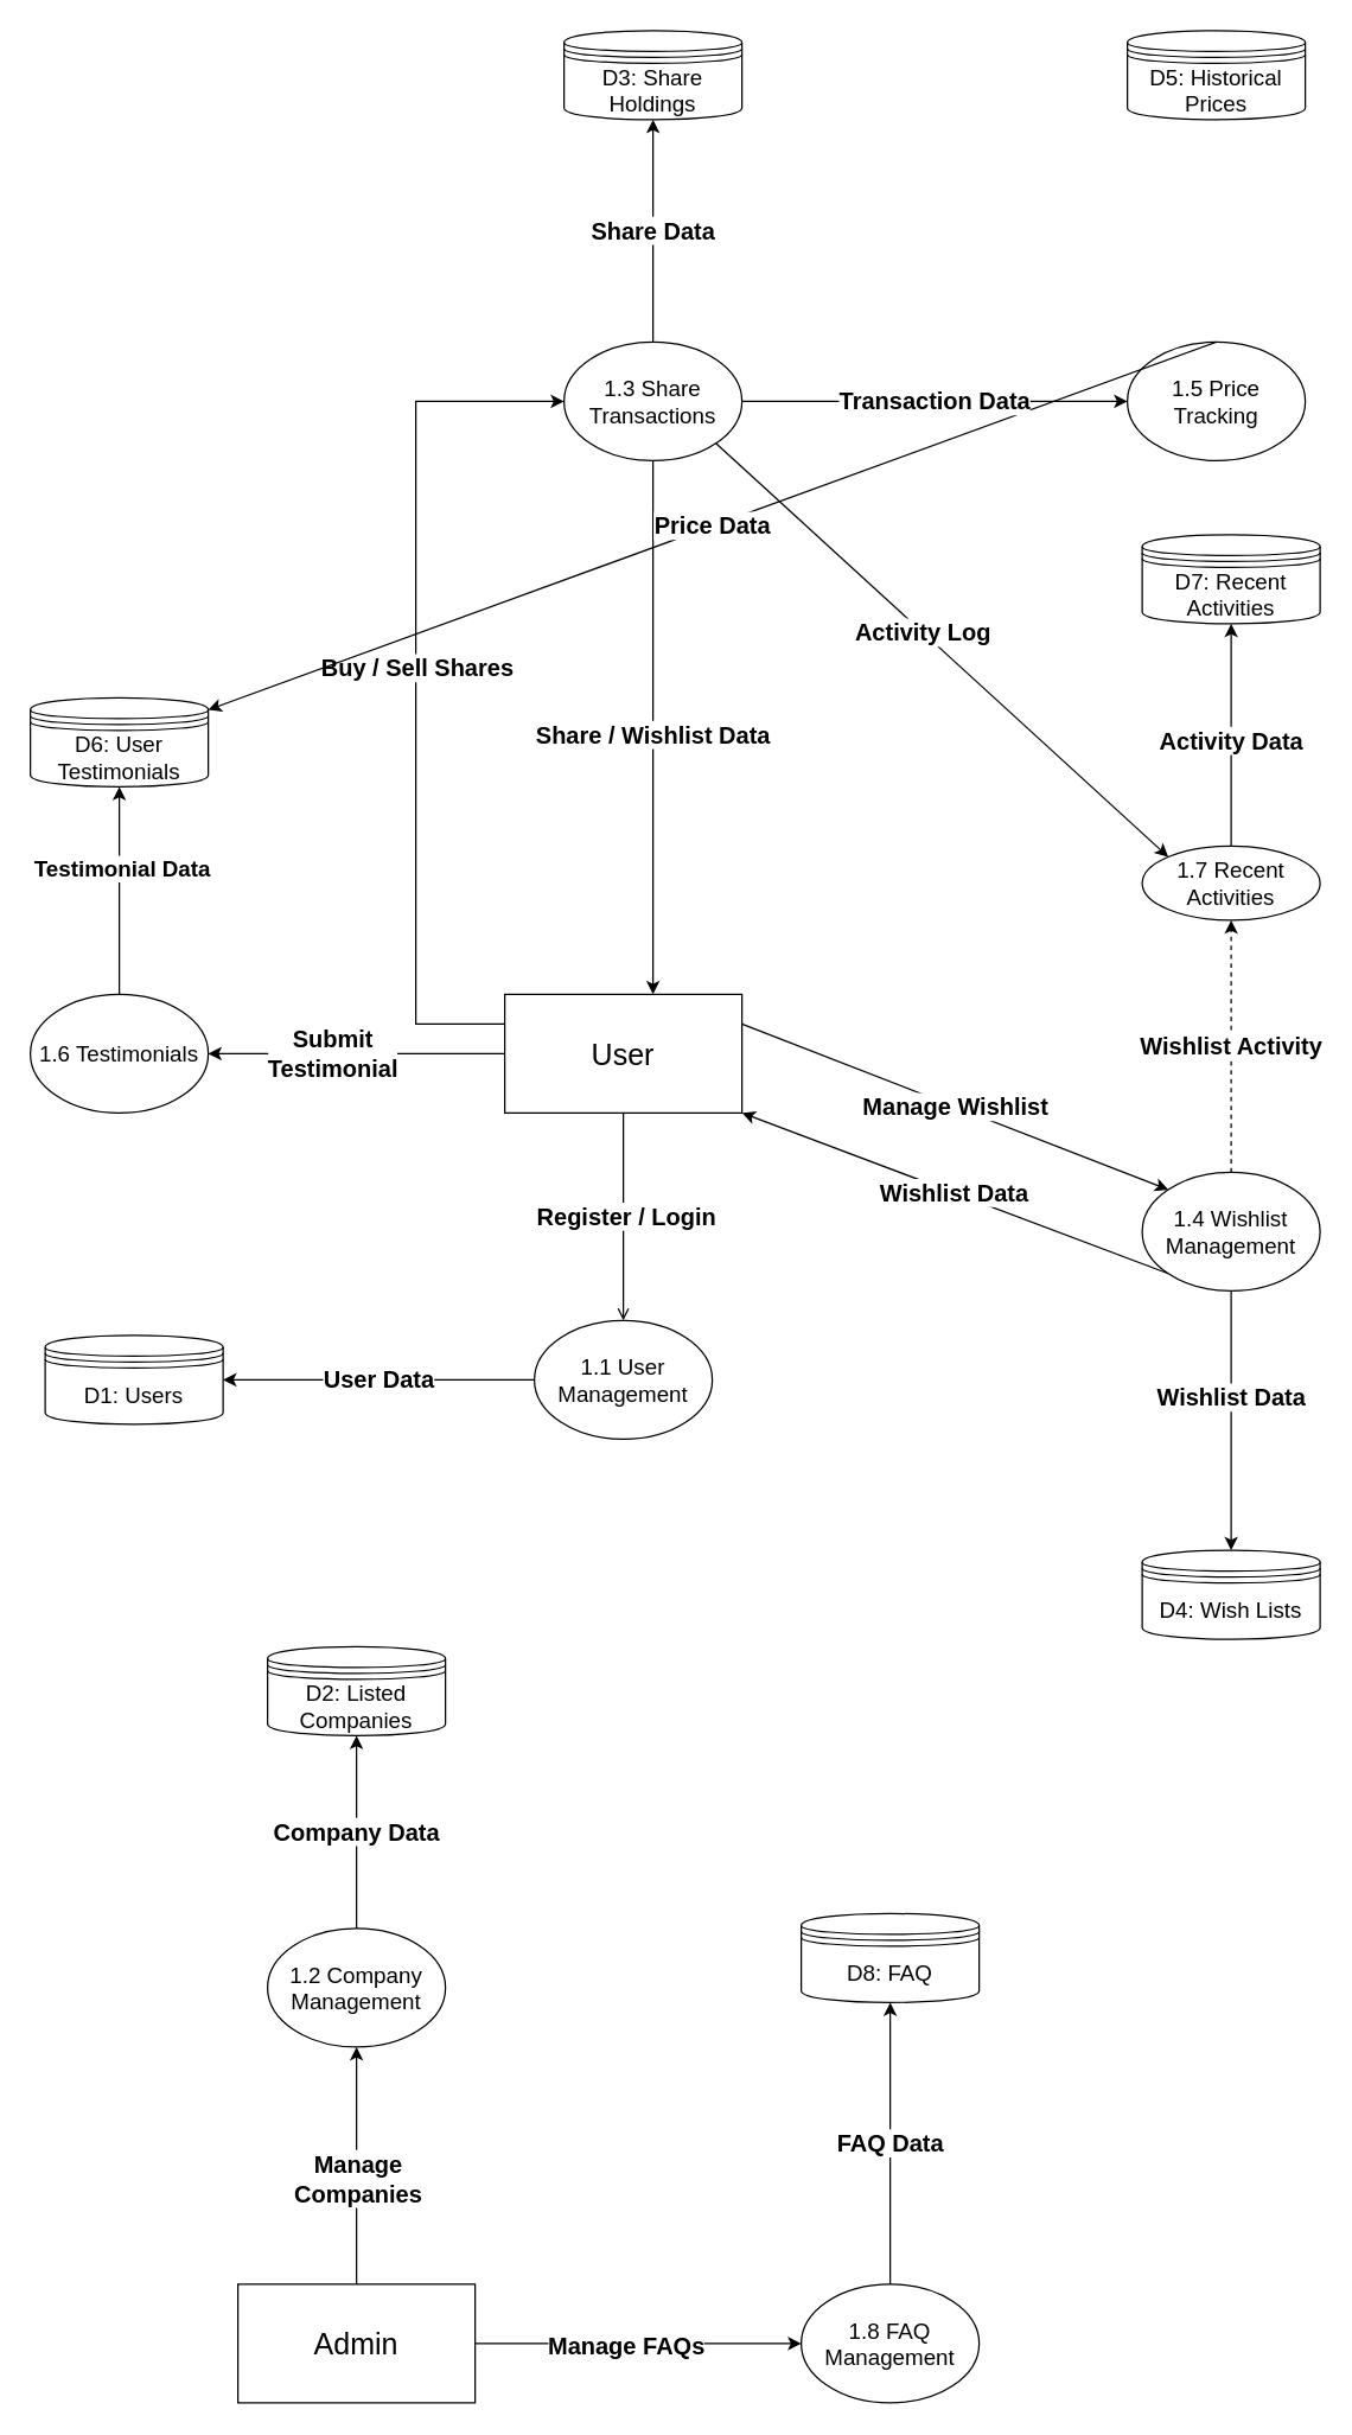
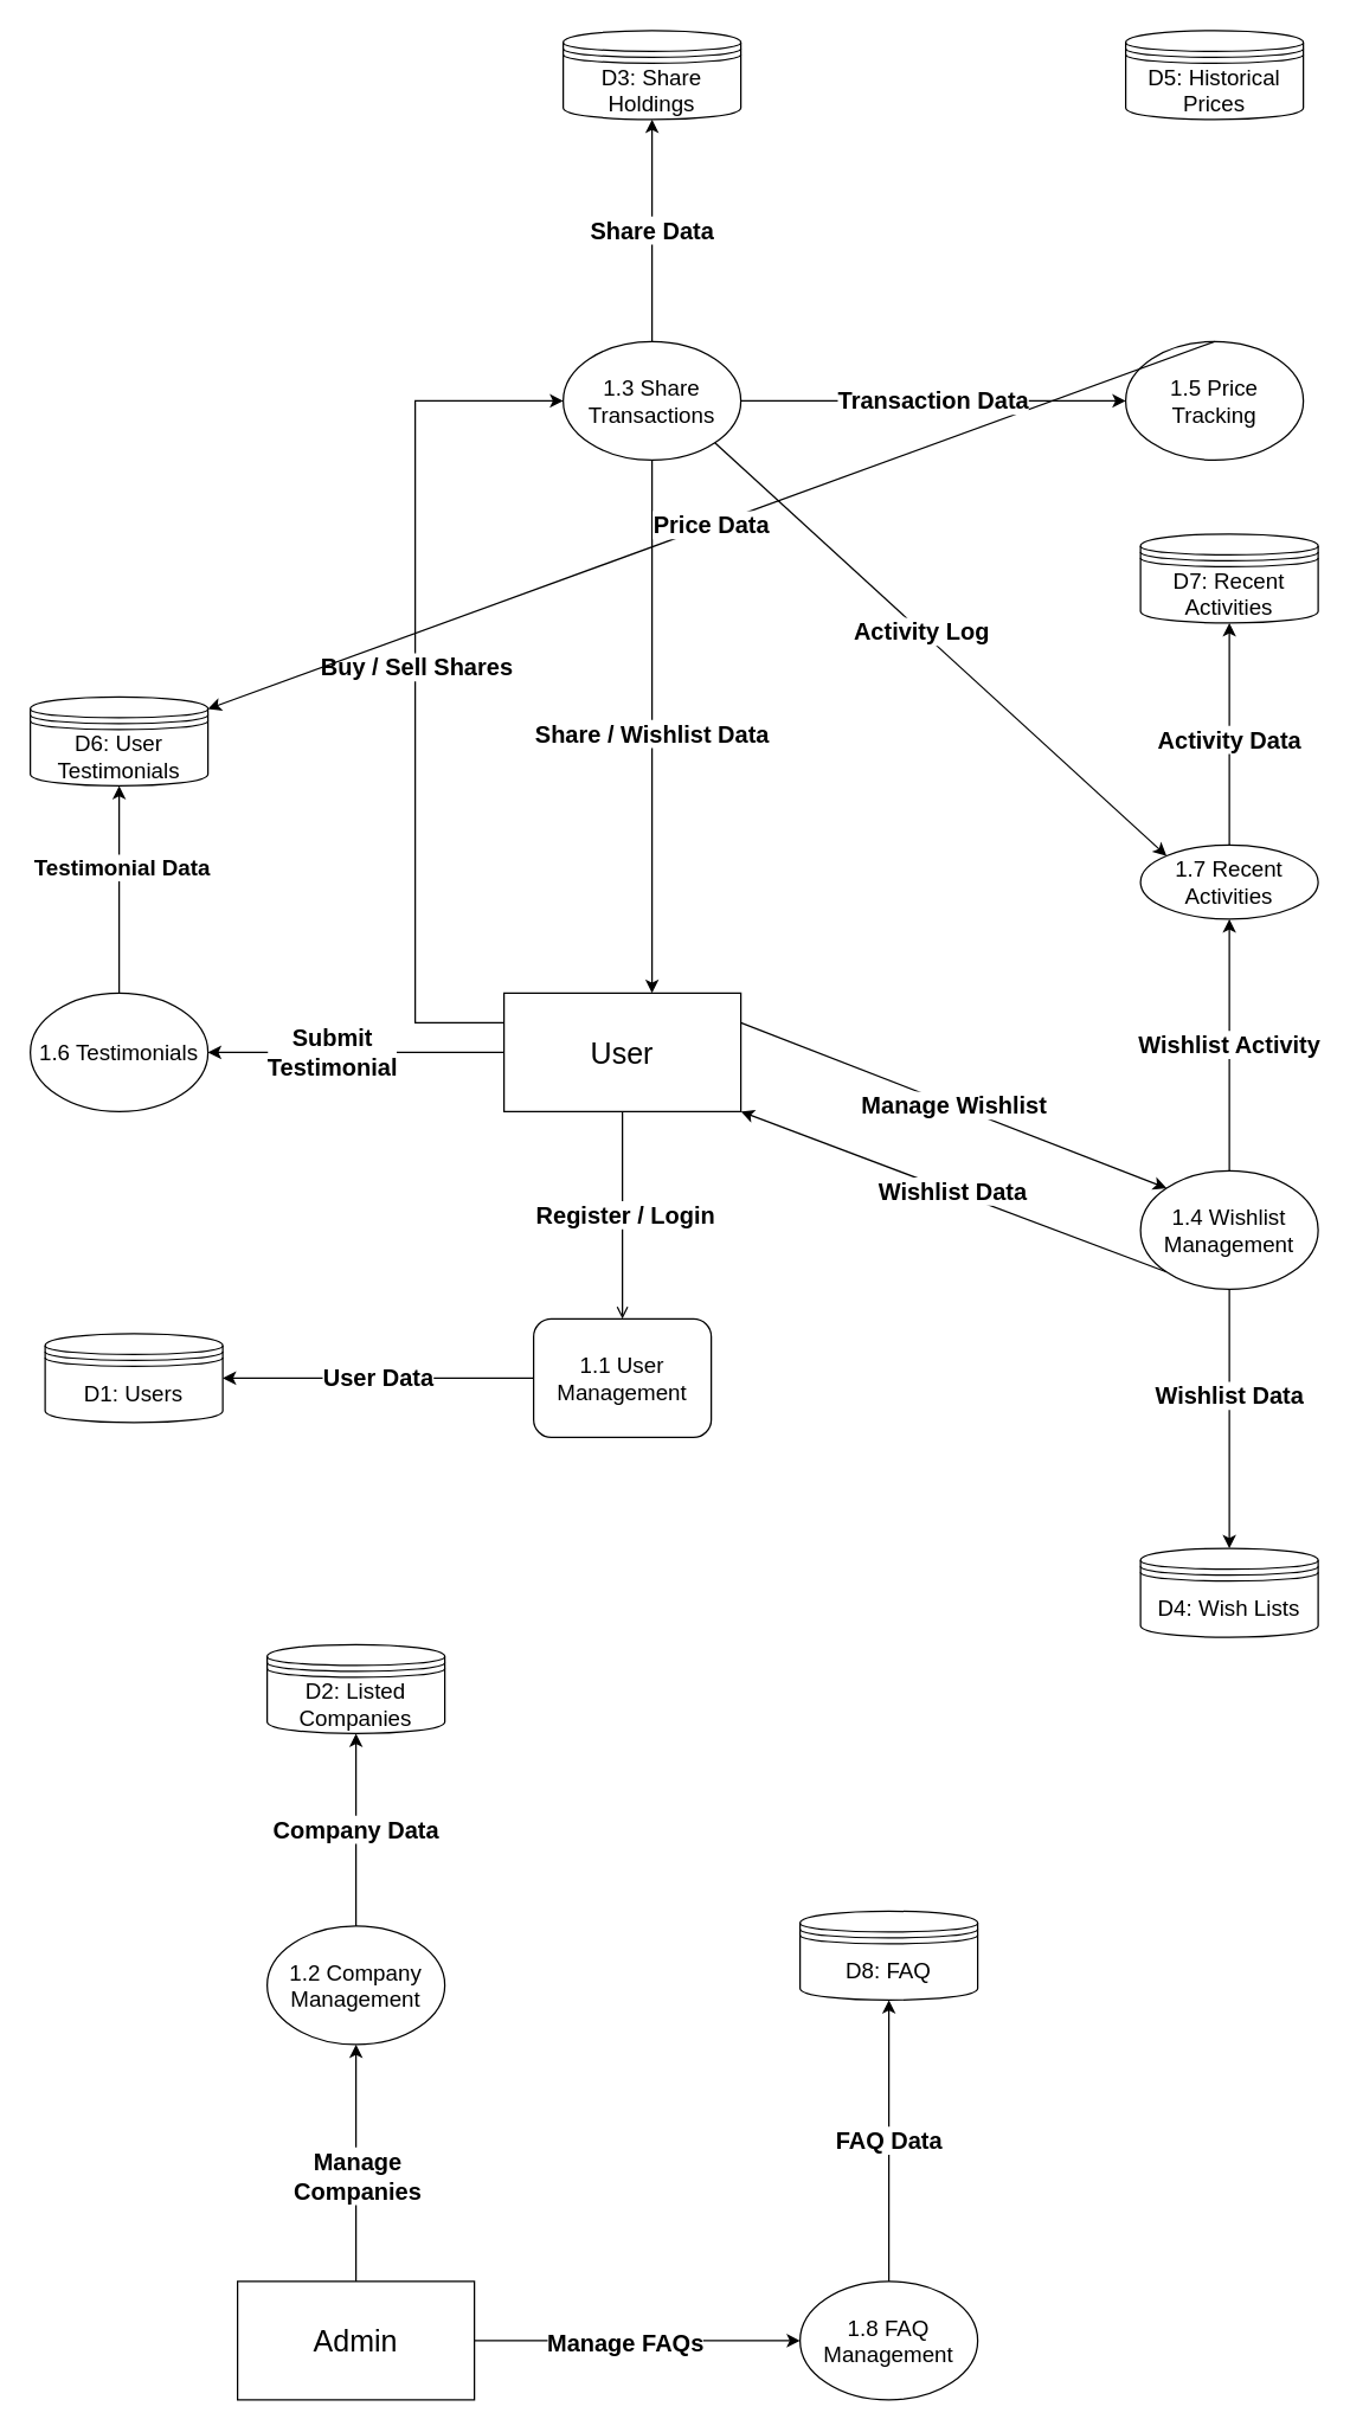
- <mxCell id="36" value="&lt;font style=&quot;font-size: 16px;&quot;&gt;&lt;b style=&quot;&quot;&gt;Wishlist Activity&lt;/b&gt;&lt;/font&gt;" style="endArrow=classic;html=1;rounded=1;exitX=0.5;exitY=0;entryX=0.5;entryY=1;entryDx=0;entryDy=0;exitDx=0;exitDy=0;dashed=1;" parent="1" source="13" target="16" edge="1"><mxGeometry width="50" height="50" relative="1" as="geometry"><Array as="points" /></mxGeometry></mxCell>
+ <mxCell id="36" value="&lt;font style=&quot;font-size: 16px;&quot;&gt;&lt;b style=&quot;&quot;&gt;Wishlist Activity&lt;/b&gt;&lt;/font&gt;" style="endArrow=classic;html=1;rounded=1;exitX=0.5;exitY=0;entryX=0.5;entryY=1;entryDx=0;entryDy=0;exitDx=0;exitDy=0;" parent="1" source="13" target="16" edge="1"><mxGeometry width="50" height="50" relative="1" as="geometry"><Array as="points" /></mxGeometry></mxCell>
- <mxCell id="8" value="&lt;font style=&quot;font-size: 15px;&quot;&gt;1.1 User Management&lt;/font&gt;" style="ellipse;whiteSpace=wrap;html=1;" parent="1" vertex="1"><mxGeometry x="360" y="890" width="120" height="80" as="geometry" /></mxCell>
+ <mxCell id="8" value="&lt;font style=&quot;font-size: 15px;&quot;&gt;1.1 User Management&lt;/font&gt;" style="whiteSpace=wrap;html=1;rounded=1;" parent="1" vertex="1"><mxGeometry x="360" y="890" width="120" height="80" as="geometry" /></mxCell>
